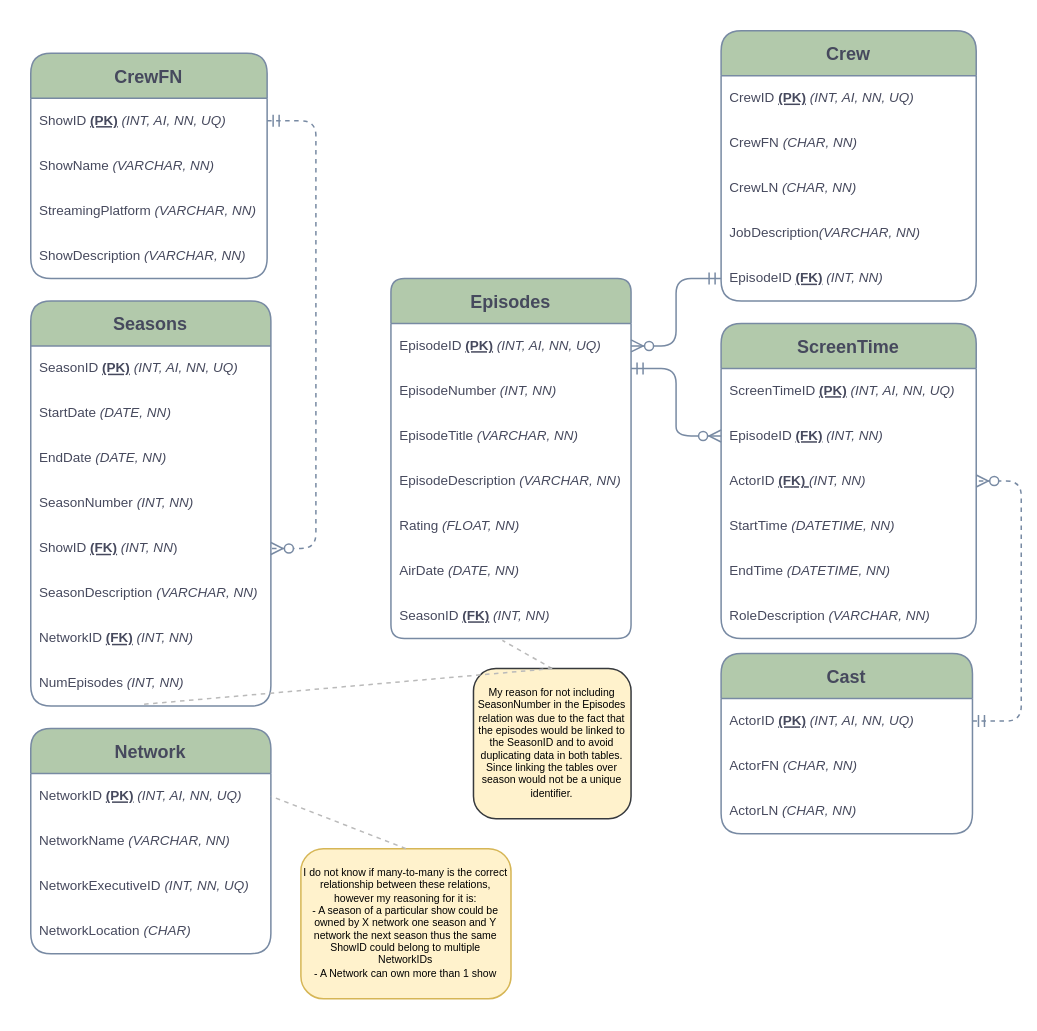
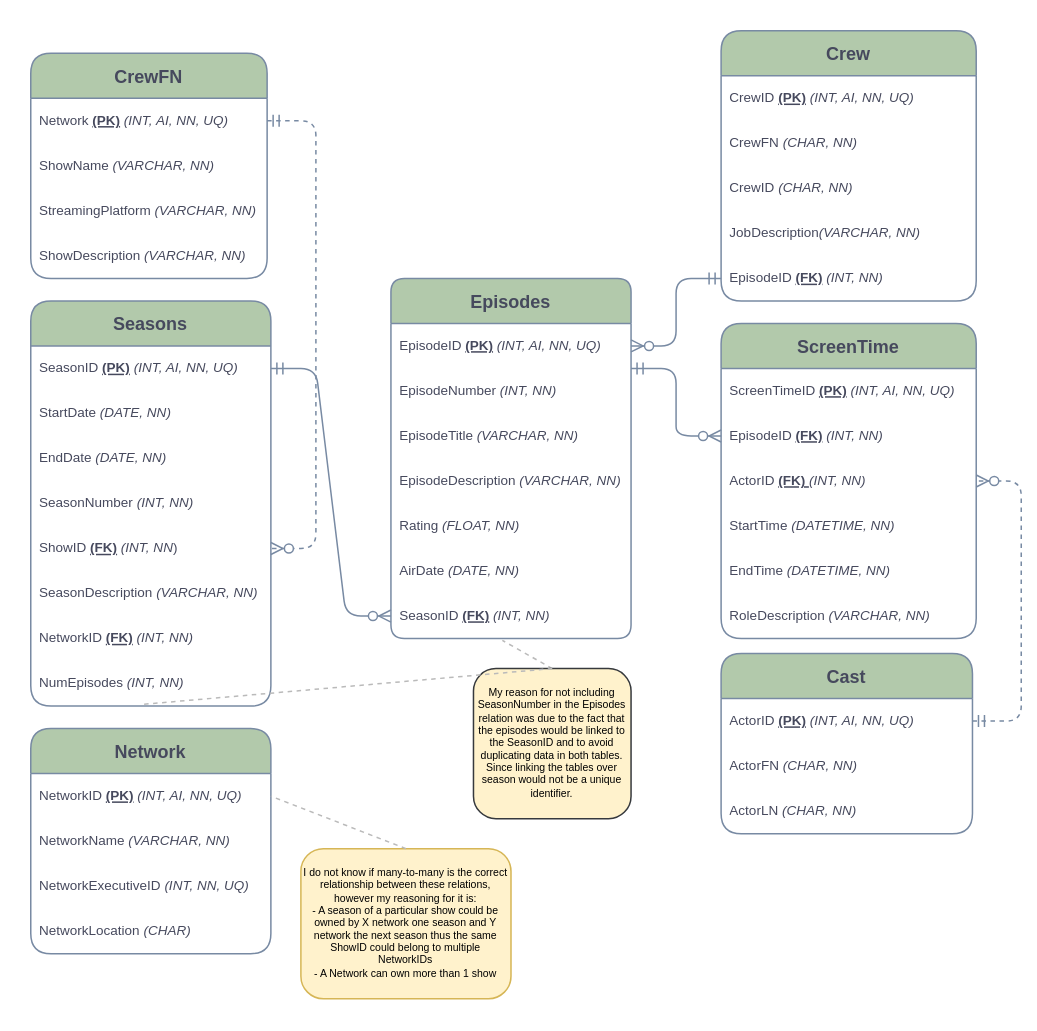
- <mxCell id="4" value="ShowID &lt;u style=&quot;font-size: 9px;&quot;&gt;&lt;b style=&quot;font-size: 9px;&quot;&gt;(PK)&lt;/b&gt;&lt;/u&gt; &lt;i style=&quot;font-size: 9px;&quot;&gt;(INT, AI, NN, UQ)&lt;/i&gt; &amp;nbsp;&amp;nbsp; " style="text;strokeColor=none;fillColor=none;align=left;verticalAlign=middle;spacingLeft=4;spacingRight=4;overflow=hidden;points=[[0,0.5],[1,0.5]];portConstraint=eastwest;rotatable=0;rounded=1;fontColor=#46495D;fontSize=9;html=1;" parent="3" vertex="1"><mxGeometry y="30" width="157.5" height="30" as="geometry" /></mxCell>
+ <mxCell id="4" value="Network &lt;u style=&quot;font-size: 9px;&quot;&gt;&lt;b style=&quot;font-size: 9px;&quot;&gt;(PK)&lt;/b&gt;&lt;/u&gt; &lt;i style=&quot;font-size: 9px;&quot;&gt;(INT, AI, NN, UQ)&lt;/i&gt; &amp;nbsp;&amp;nbsp; " style="text;strokeColor=none;fillColor=none;align=left;verticalAlign=middle;spacingLeft=4;spacingRight=4;overflow=hidden;points=[[0,0.5],[1,0.5]];portConstraint=eastwest;rotatable=0;rounded=1;fontColor=#46495D;fontSize=9;html=1;" parent="3" vertex="1"><mxGeometry y="30" width="157.5" height="30" as="geometry" /></mxCell>
- <mxCell id="37" value="CrewLN &lt;i&gt;(CHAR, NN)&lt;/i&gt;" style="text;strokeColor=none;fillColor=none;align=left;verticalAlign=middle;spacingLeft=4;spacingRight=4;overflow=hidden;points=[[0,0.5],[1,0.5]];portConstraint=eastwest;rotatable=0;rounded=1;fontColor=#46495D;fontSize=9;html=1;" parent="34" vertex="1"><mxGeometry y="90" width="170" height="30" as="geometry" /></mxCell>
+ <mxCell id="37" value="CrewID &lt;i&gt;(CHAR, NN)&lt;/i&gt;" style="text;strokeColor=none;fillColor=none;align=left;verticalAlign=middle;spacingLeft=4;spacingRight=4;overflow=hidden;points=[[0,0.5],[1,0.5]];portConstraint=eastwest;rotatable=0;rounded=1;fontColor=#46495D;fontSize=9;html=1;" parent="34" vertex="1"><mxGeometry y="90" width="170" height="30" as="geometry" /></mxCell>
+ <mxCell id="44" value="" style="edgeStyle=entityRelationEdgeStyle;fontSize=12;html=1;endArrow=ERzeroToMany;startArrow=ERmandOne;rounded=1;sketch=0;fontColor=#46495D;strokeColor=#788AA3;fillColor=#B2C9AB;curved=0;exitX=1;exitY=0.5;exitDx=0;exitDy=0;entryX=0;entryY=0.5;entryDx=0;entryDy=0;" parent="1" source="14" target="29" edge="1"><mxGeometry width="100" height="100" relative="1" as="geometry"><mxPoint x="330" y="365" as="sourcePoint" /><mxPoint x="430" y="265" as="targetPoint" /></mxGeometry></mxCell>
